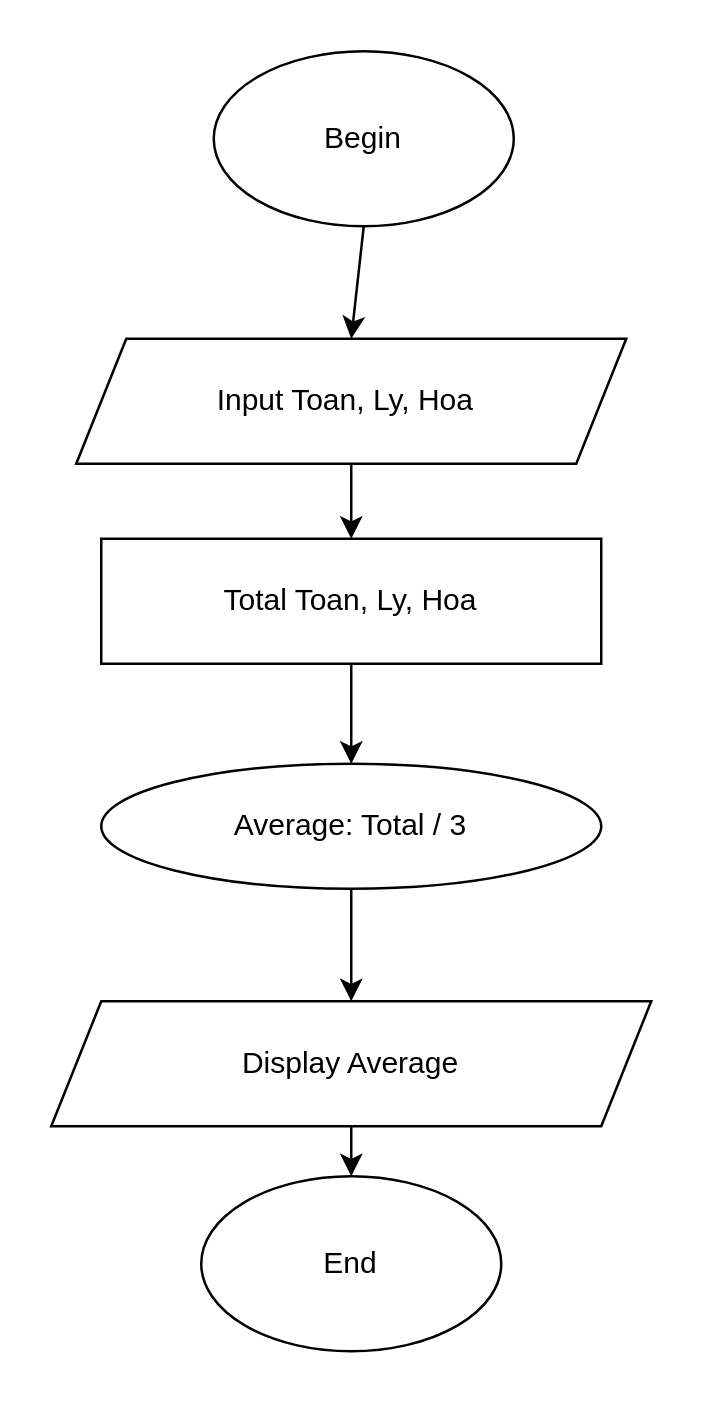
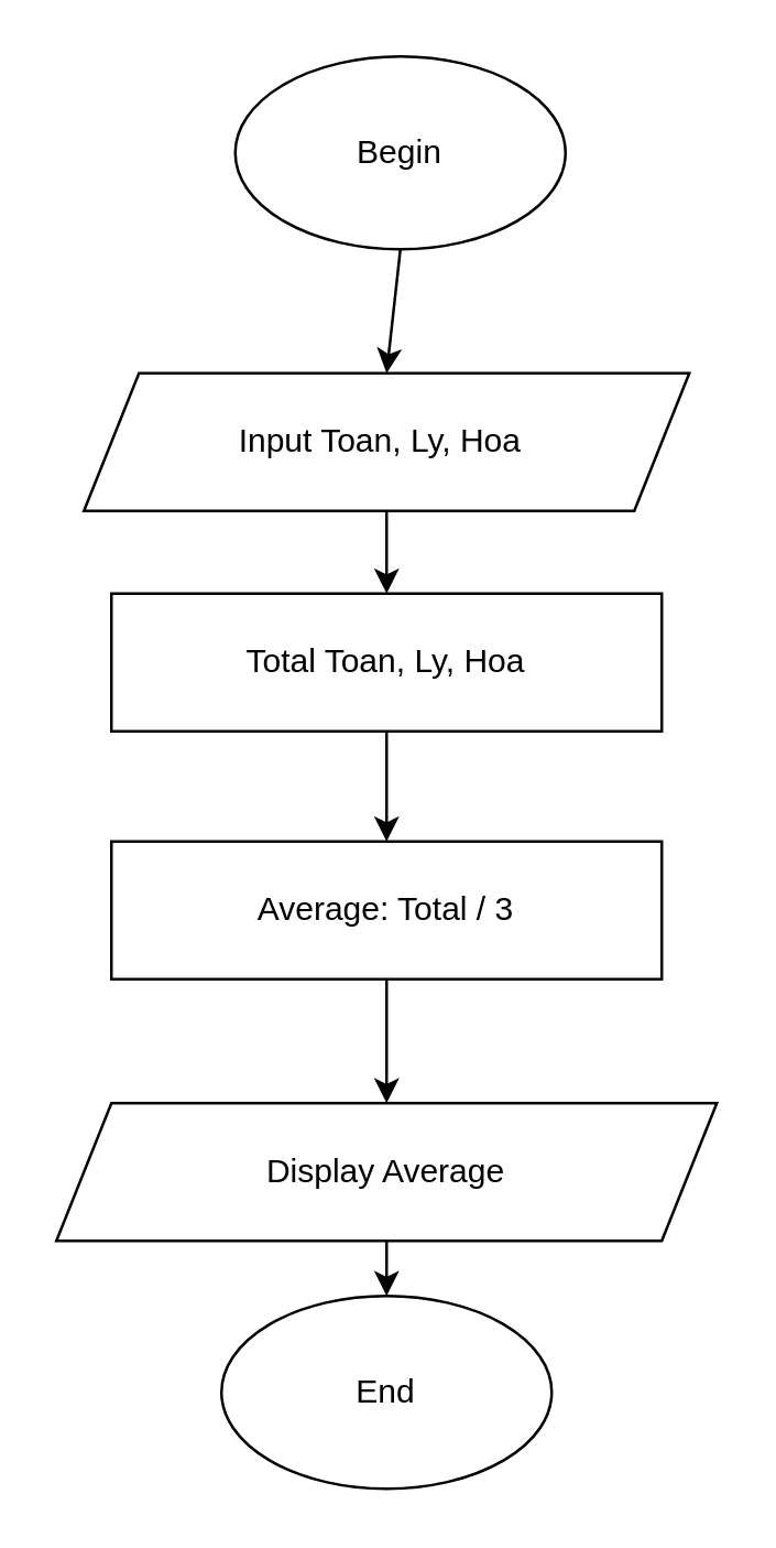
- <mxCell id="6" value="Average: Total / 3" style="ellipse;whiteSpace=wrap;html=1;" parent="1" vertex="1"><mxGeometry x="40" y="305" width="200" height="50" as="geometry" /></mxCell>
+ <mxCell id="6" value="Average: Total / 3" style="rounded=0;whiteSpace=wrap;html=1;" parent="1" vertex="1"><mxGeometry x="40" y="305" width="200" height="50" as="geometry" /></mxCell>
